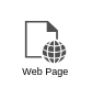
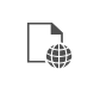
- <mxCell id="3" value="Web Page" style="text;html=1;strokeColor=none;fillColor=none;align=center;verticalAlign=middle;whiteSpace=wrap;rounded=0;" vertex="1" parent="2"><mxGeometry y="55.5" width="70" height="20" as="geometry" /></mxCell>
